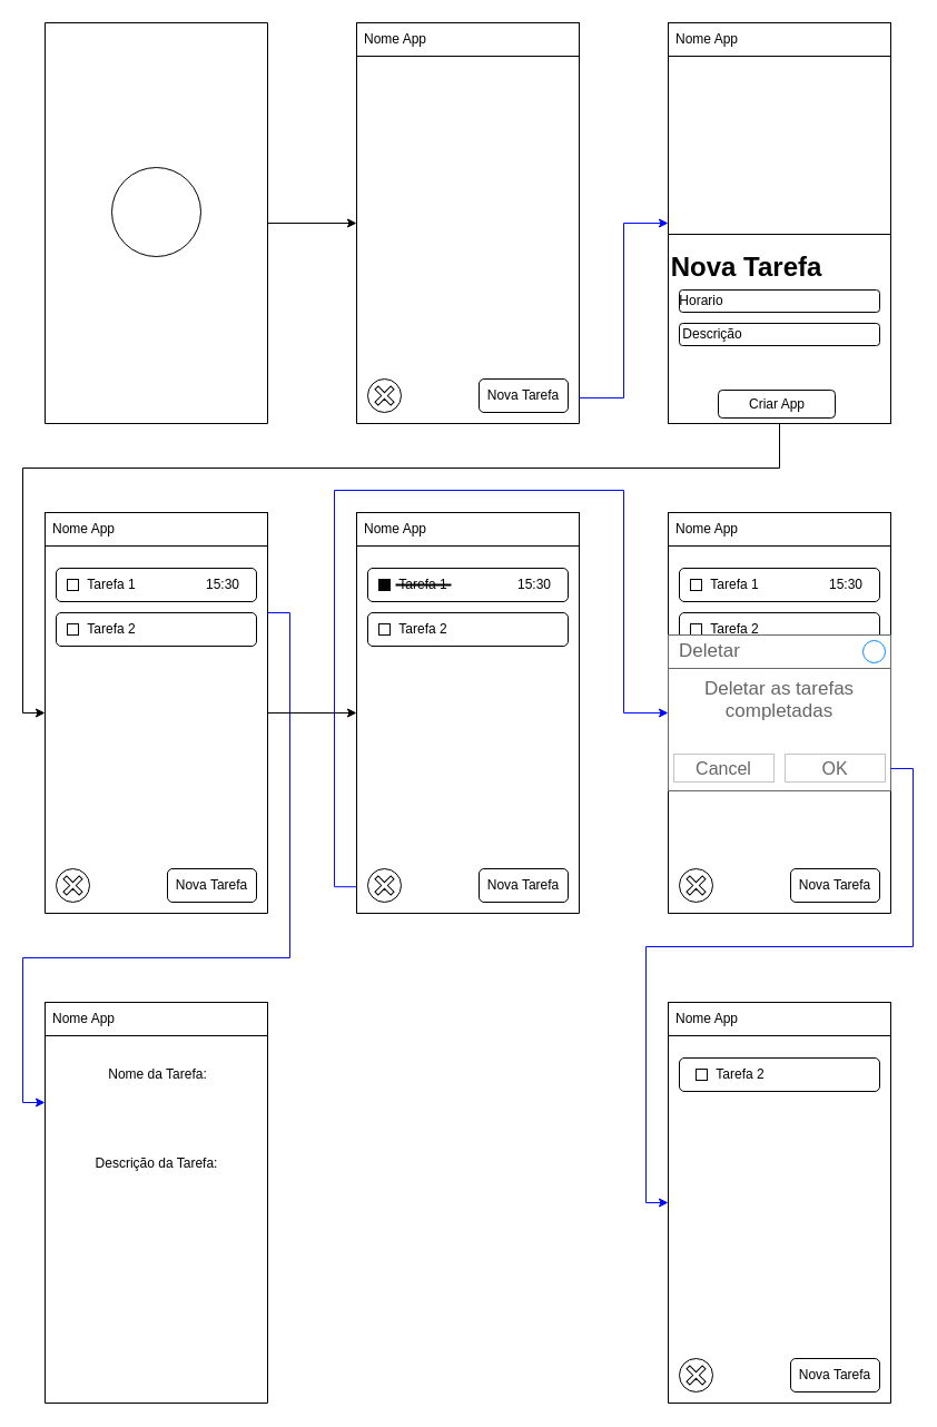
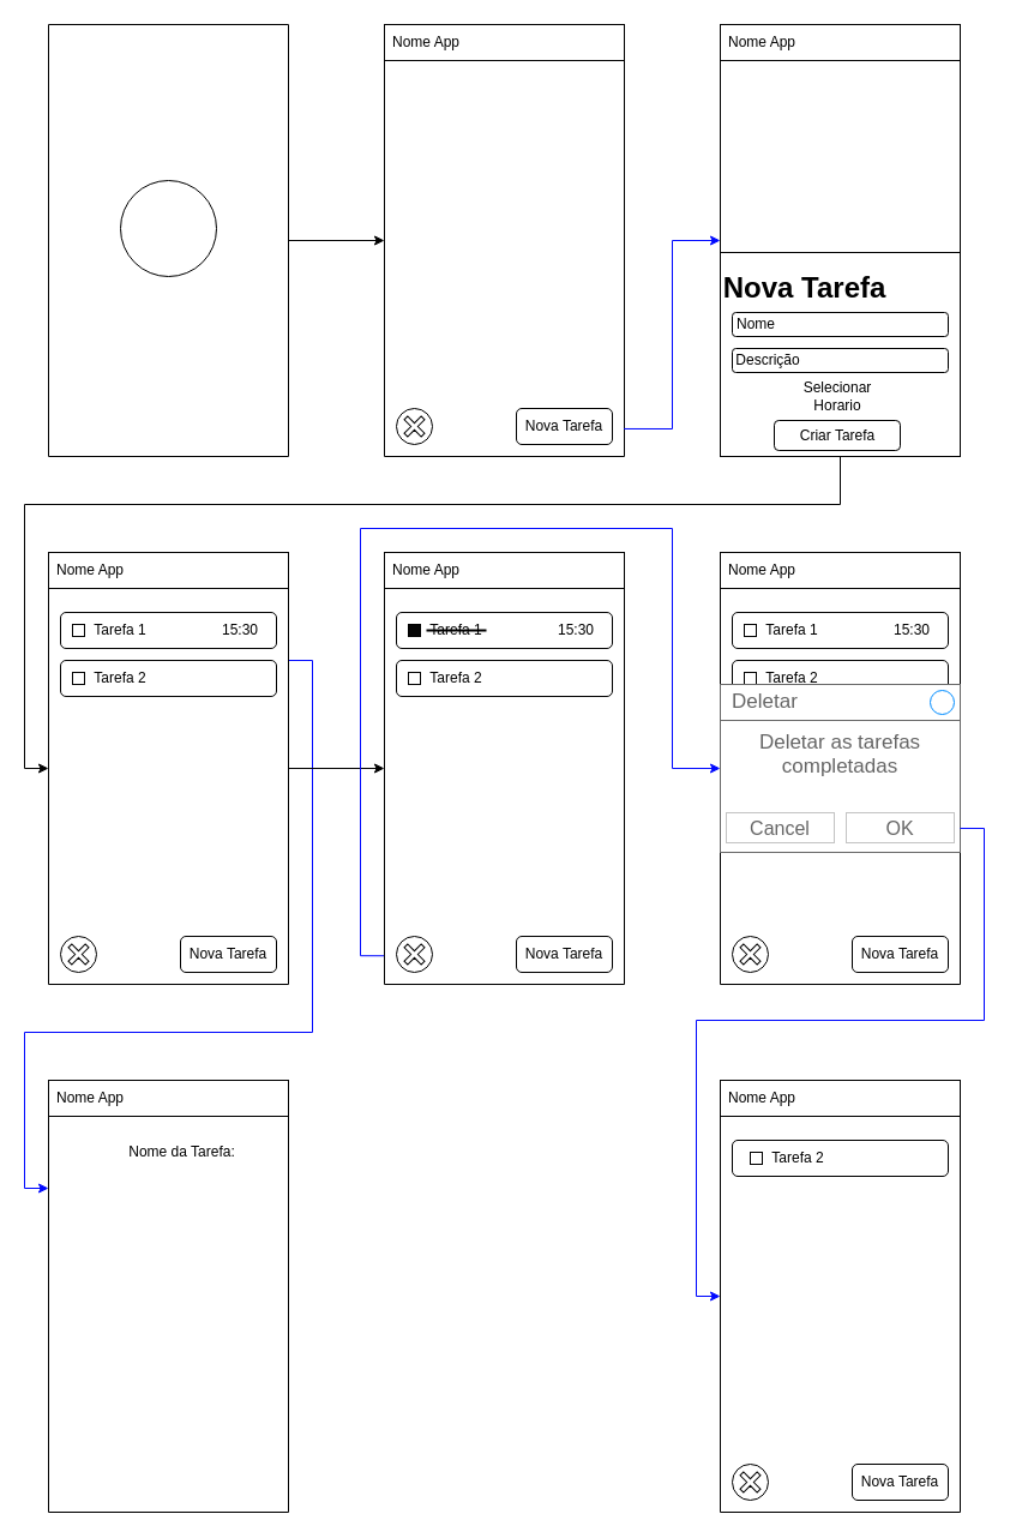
- <mxCell id="18" value="Horario" style="text;html=1;strokeColor=none;fillColor=none;align=center;verticalAlign=middle;whiteSpace=wrap;rounded=0;" vertex="1" parent="13"><mxGeometry y="235" width="60" height="30" as="geometry" /></mxCell>
+ <mxCell id="18" value="Nome" style="text;html=1;strokeColor=none;fillColor=none;align=center;verticalAlign=middle;whiteSpace=wrap;rounded=0;" vertex="1" parent="13"><mxGeometry y="235" width="60" height="30" as="geometry" /></mxCell>
+ <mxCell id="21" value="Selecionar Horario" style="text;html=1;strokeColor=none;fillColor=none;align=center;verticalAlign=middle;whiteSpace=wrap;rounded=0;" vertex="1" parent="13"><mxGeometry x="67.5" y="295" width="60" height="30" as="geometry" /></mxCell>
- <mxCell id="22" value="Criar App" style="text;html=1;strokeColor=none;fillColor=none;align=center;verticalAlign=middle;whiteSpace=wrap;rounded=0;" vertex="1" parent="13"><mxGeometry x="61.5" y="327.5" width="72" height="30" as="geometry" /></mxCell>
+ <mxCell id="22" value="Criar Tarefa" style="text;html=1;strokeColor=none;fillColor=none;align=center;verticalAlign=middle;whiteSpace=wrap;rounded=0;" vertex="1" parent="13"><mxGeometry x="61.5" y="327.5" width="72" height="30" as="geometry" /></mxCell>
- <mxCell id="44" value="Nome da Tarefa:" style="text;html=1;strokeColor=none;fillColor=none;align=center;verticalAlign=middle;whiteSpace=wrap;rounded=0;" vertex="1" parent="41"><mxGeometry x="41.5" y="50" width="118.5" height="30" as="geometry" /></mxCell>
+ <mxCell id="44" value="Nome da Tarefa:" style="text;html=1;strokeColor=none;fillColor=none;align=center;verticalAlign=middle;whiteSpace=wrap;rounded=0;" vertex="1" parent="41"><mxGeometry x="51.5" y="45" width="118.5" height="30" as="geometry" /></mxCell>
- <mxCell id="45" value="Descrição da Tarefa:" style="text;html=1;strokeColor=none;fillColor=none;align=center;verticalAlign=middle;whiteSpace=wrap;rounded=0;" vertex="1" parent="41"><mxGeometry x="41.5" y="130" width="117" height="30" as="geometry" /></mxCell>
